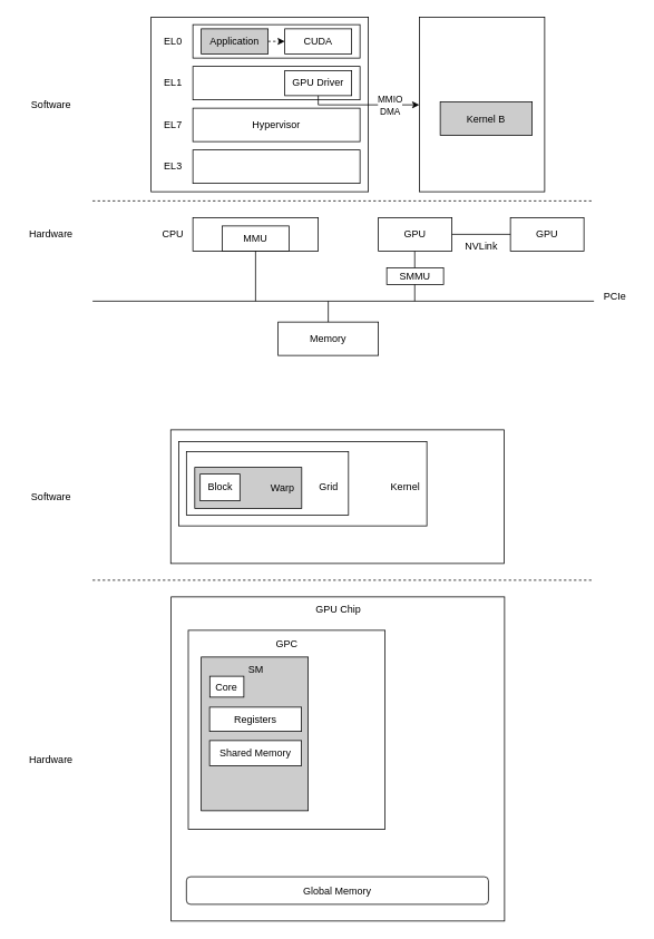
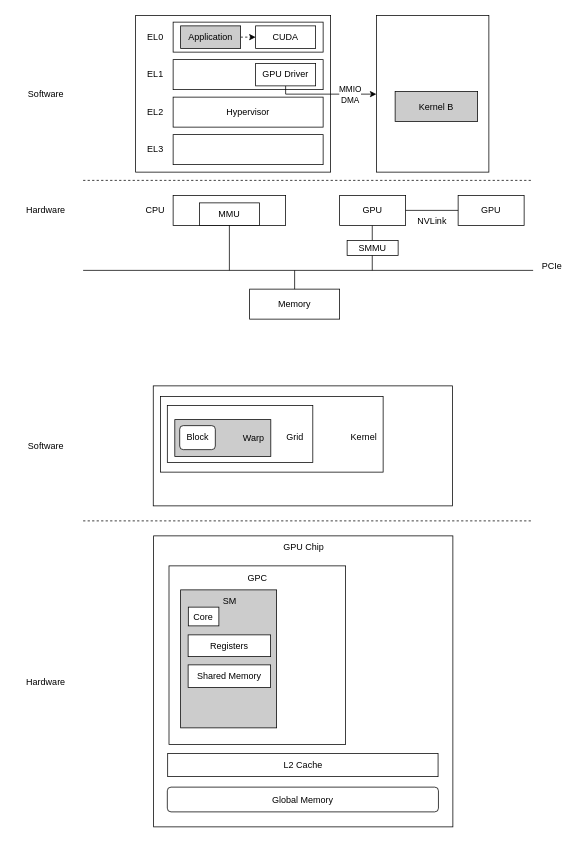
- <mxCell id="27" value="EL7" style="text;html=1;align=center;verticalAlign=middle;resizable=0;points=[];autosize=1;strokeColor=none;fillColor=none;rounded=0;" parent="1" vertex="1"><mxGeometry x="186" y="134" width="40" height="30" as="geometry" /></mxCell>
+ <mxCell id="27" value="EL2" style="text;html=1;align=center;verticalAlign=middle;resizable=0;points=[];autosize=1;strokeColor=none;fillColor=none;rounded=0;" parent="1" vertex="1"><mxGeometry x="186" y="134" width="40" height="30" as="geometry" /></mxCell>
- <mxCell id="56" value="Block" style="rounded=0;whiteSpace=wrap;html=1;" vertex="1" parent="1"><mxGeometry x="238.75" y="567" width="47.5" height="32" as="geometry" /></mxCell>
+ <mxCell id="56" value="Block" style="whiteSpace=wrap;html=1;rounded=1;" vertex="1" parent="1"><mxGeometry x="238.75" y="567" width="47.5" height="32" as="geometry" /></mxCell>
+ <mxCell id="44" value="L2 Cache" style="rounded=0;whiteSpace=wrap;html=1;" parent="1" vertex="1"><mxGeometry x="222.75" y="1004" width="360.5" height="31" as="geometry" /></mxCell>
